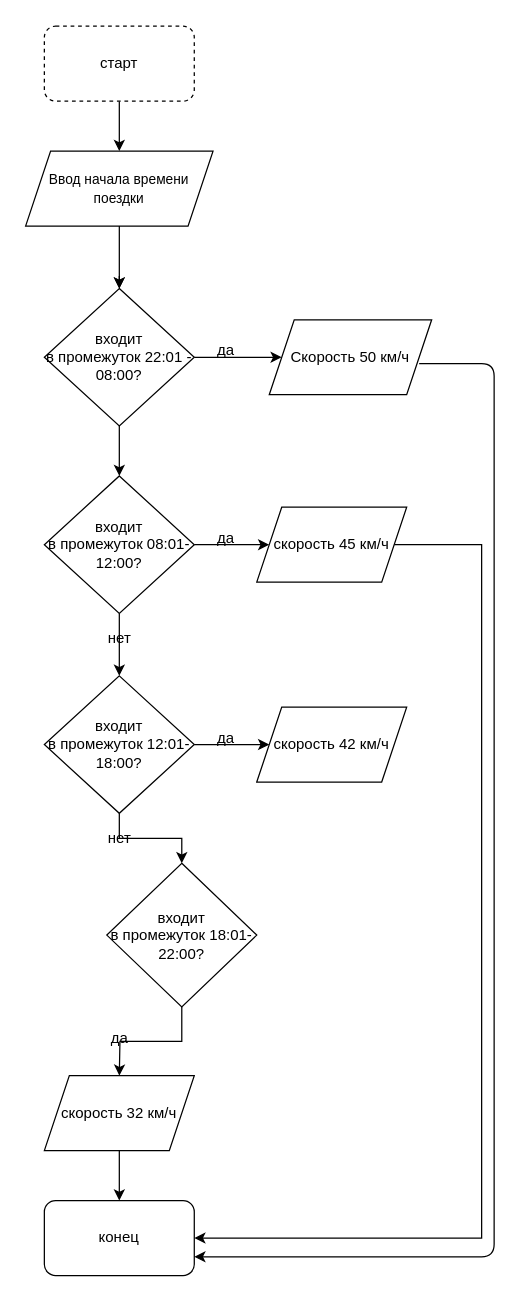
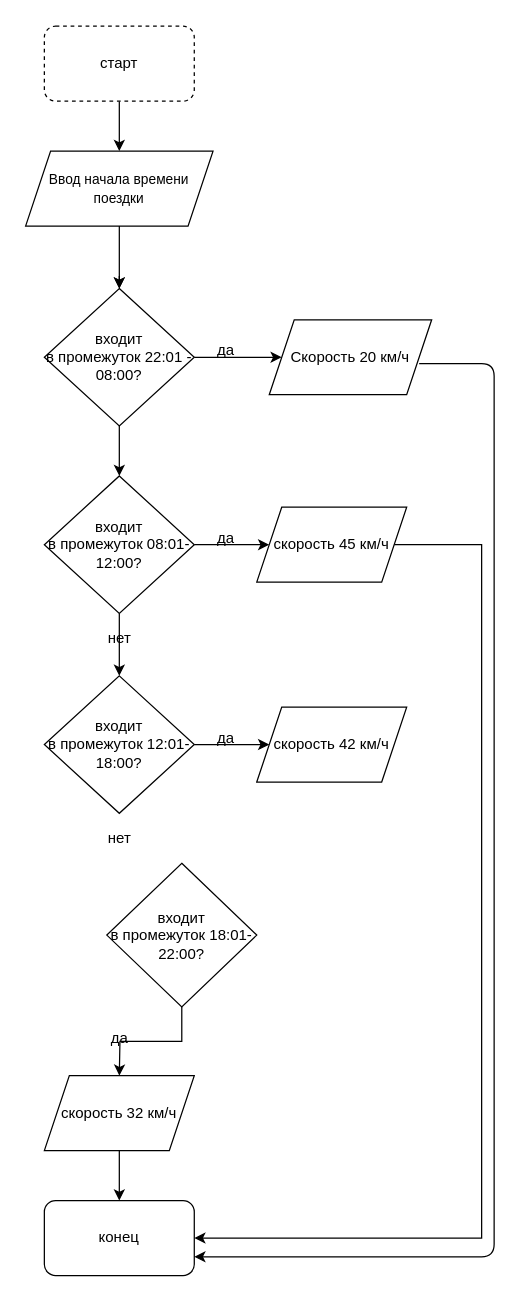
- <mxCell id="10" value="Скорость 50 км/ч" style="shape=parallelogram;perimeter=parallelogramPerimeter;whiteSpace=wrap;html=1;fixedSize=1;" vertex="1" parent="1"><mxGeometry x="215" y="255" width="130" height="60" as="geometry" /></mxCell>
+ <mxCell id="10" value="Скорость 20 км/ч" style="shape=parallelogram;perimeter=parallelogramPerimeter;whiteSpace=wrap;html=1;fixedSize=1;" vertex="1" parent="1"><mxGeometry x="215" y="255" width="130" height="60" as="geometry" /></mxCell>
- <mxCell id="17" value="" style="edgeStyle=orthogonalEdgeStyle;rounded=0;orthogonalLoop=1;jettySize=auto;html=1;" edge="1" parent="1" source="19" target="21"><mxGeometry relative="1" as="geometry" /></mxCell>
